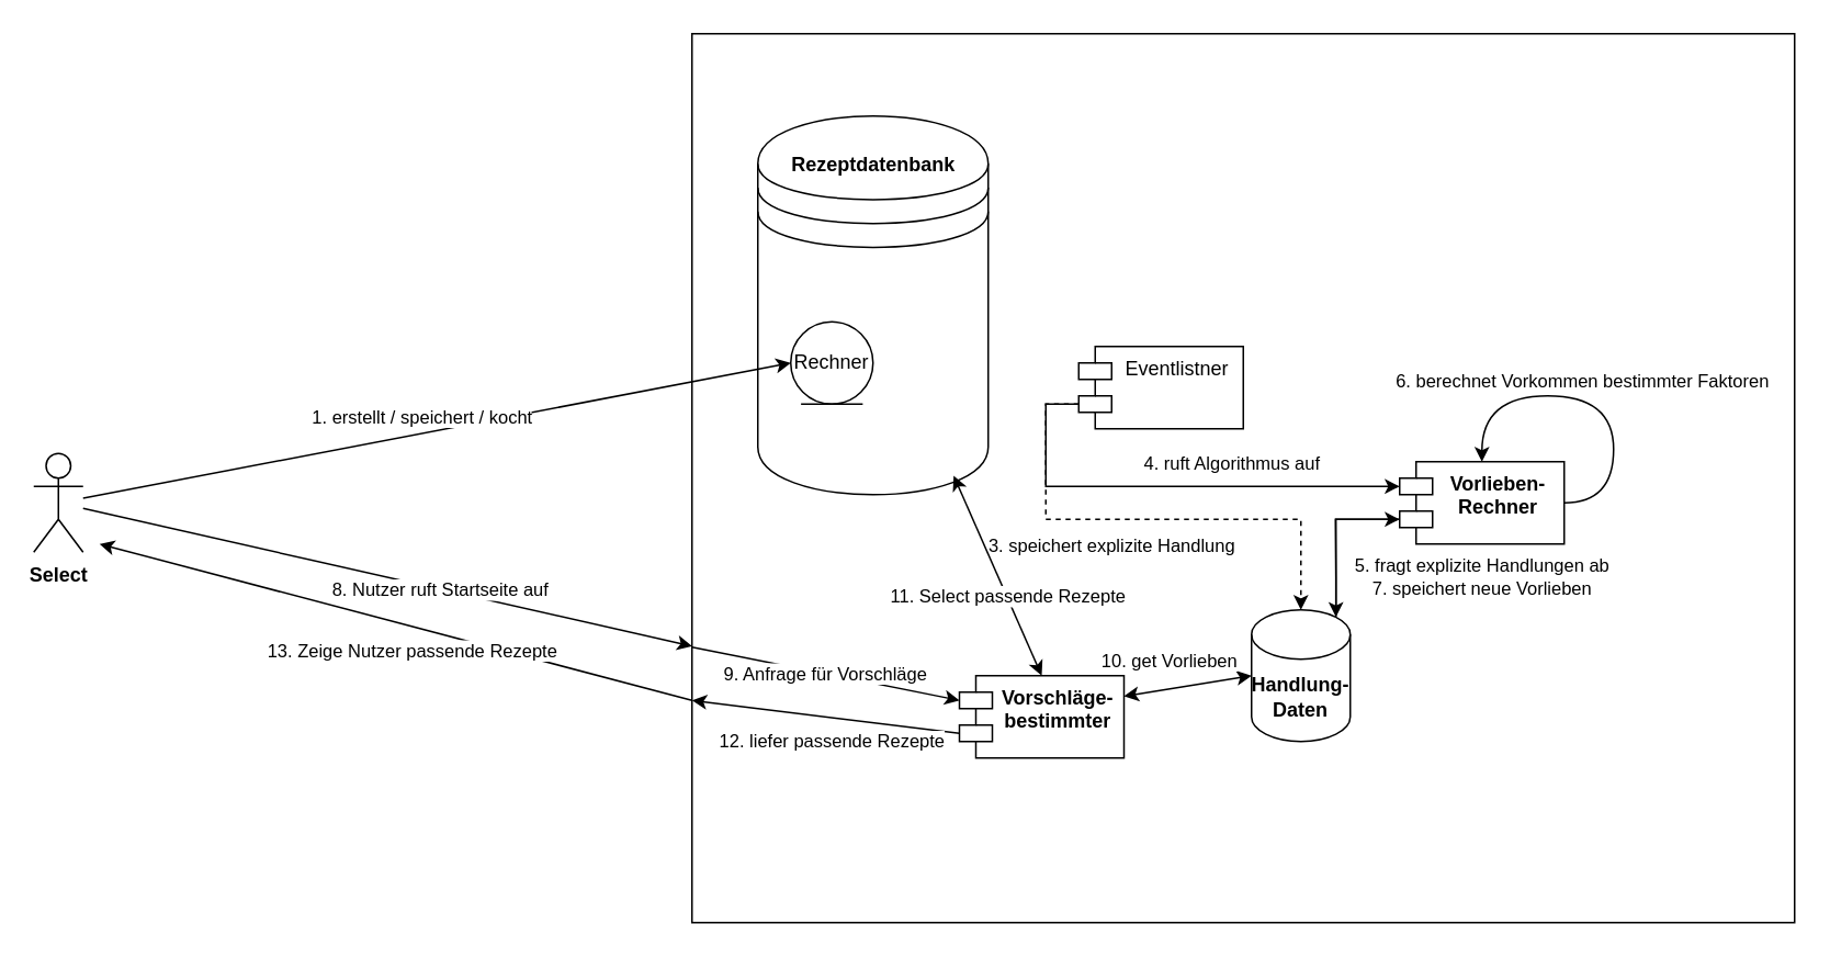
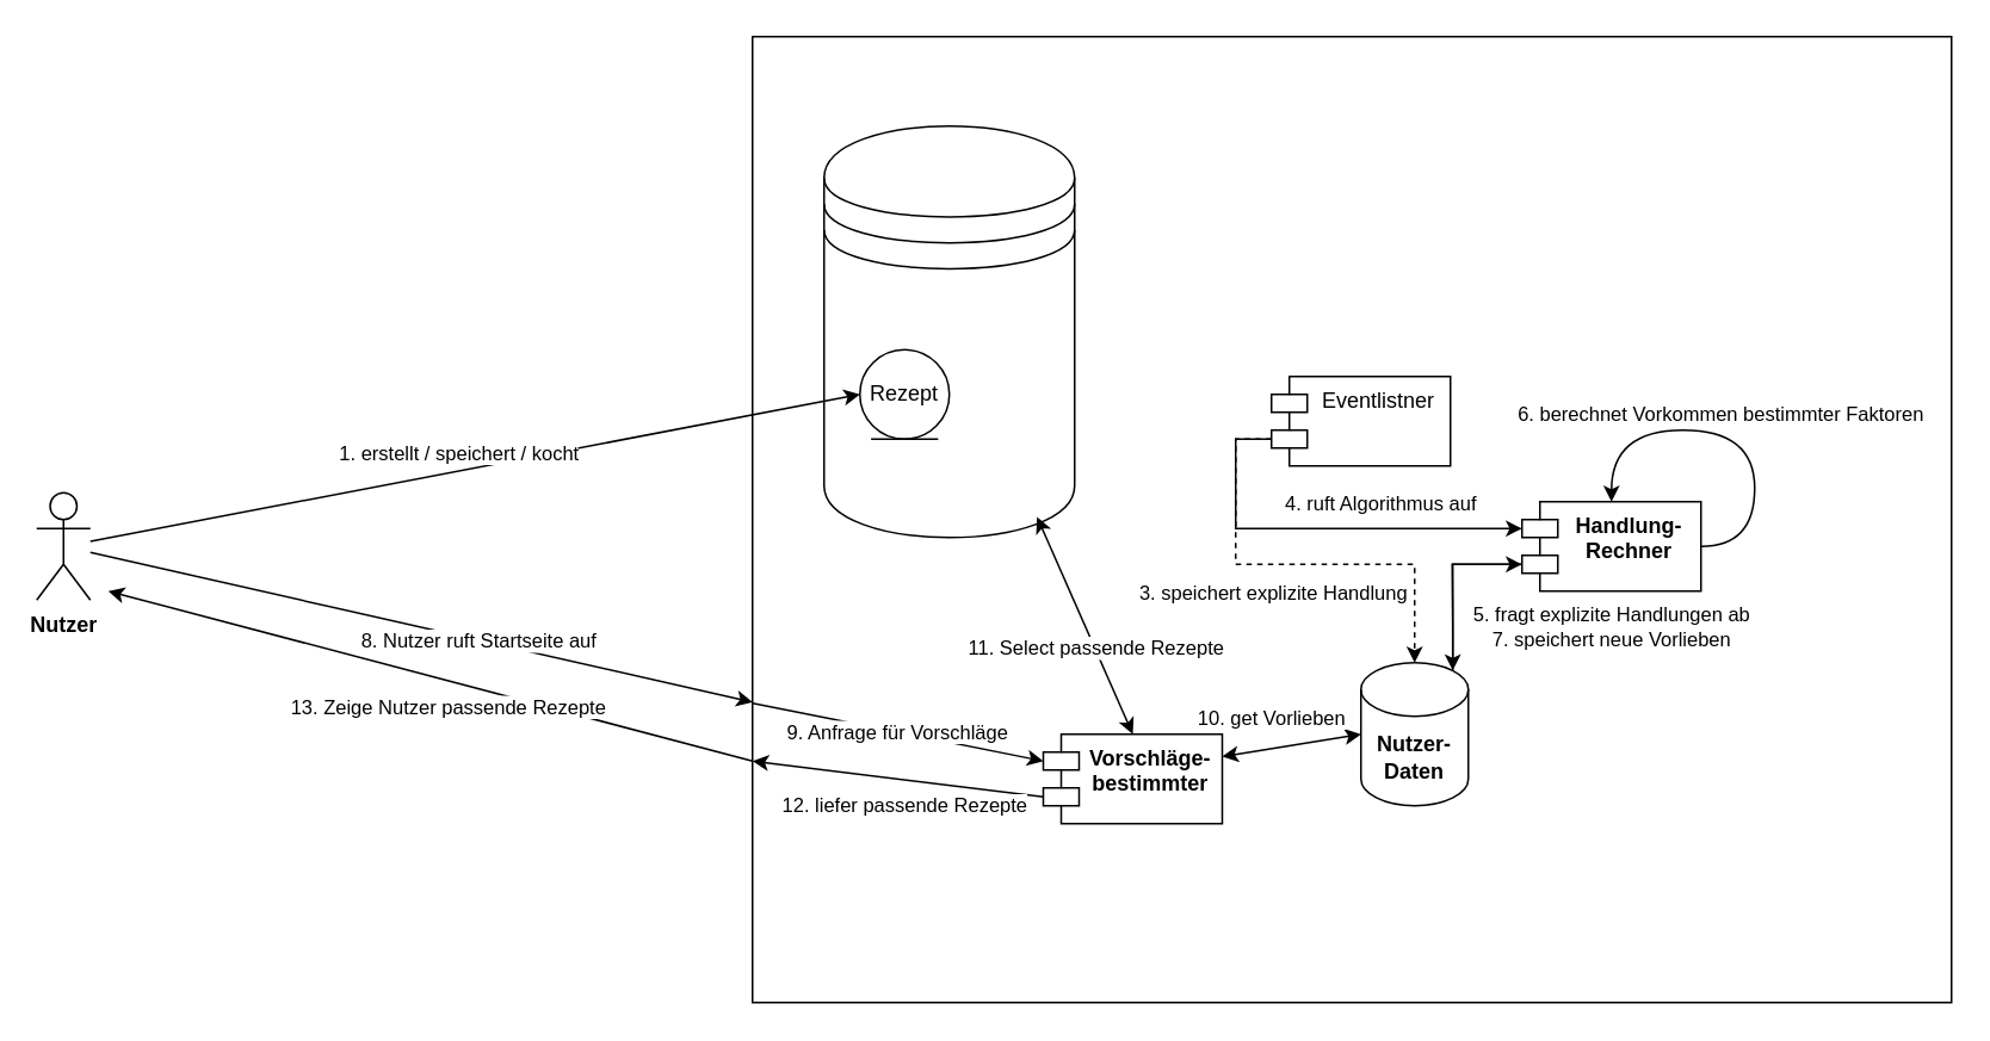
- <mxCell id="15" value="Rezeptdatenbank" style="text;html=1;strokeColor=none;fillColor=none;align=center;verticalAlign=middle;whiteSpace=wrap;rounded=0;fontStyle=1" vertex="1" parent="1"><mxGeometry x="477.5" y="90" width="105" height="20" as="geometry" /></mxCell>
- <mxCell id="9" value="Rechner" style="ellipse;shape=umlEntity;whiteSpace=wrap;html=1;" vertex="1" parent="1"><mxGeometry x="480" y="195" width="50" height="50" as="geometry" /></mxCell>
+ <mxCell id="9" value="Rezept" style="ellipse;shape=umlEntity;whiteSpace=wrap;html=1;" vertex="1" parent="1"><mxGeometry x="480" y="195" width="50" height="50" as="geometry" /></mxCell>
- <mxCell id="14" value="Eventlistner" style="shape=module;align=left;spacingLeft=20;align=center;verticalAlign=top;" vertex="1" parent="1"><mxGeometry x="655" y="210" width="100" height="50" as="geometry" /></mxCell>
+ <mxCell id="14" value="Eventlistner" style="shape=module;align=left;spacingLeft=20;align=center;verticalAlign=top;" vertex="1" parent="1"><mxGeometry x="710" y="210" width="100" height="50" as="geometry" /></mxCell>
- <mxCell id="20" value="Vorlieben-&#10;Rechner" style="shape=module;align=left;spacingLeft=20;align=center;verticalAlign=top;fontStyle=1" vertex="1" parent="1"><mxGeometry x="850" y="280" width="100" height="50" as="geometry" /></mxCell>
+ <mxCell id="20" value="Handlung-&#10;Rechner" style="shape=module;align=left;spacingLeft=20;align=center;verticalAlign=top;fontStyle=1" vertex="1" parent="1"><mxGeometry x="850" y="280" width="100" height="50" as="geometry" /></mxCell>
- <mxCell id="8" value="Select" style="shape=umlActor;verticalLabelPosition=bottom;verticalAlign=top;html=1;outlineConnect=0;fontStyle=1" vertex="1" parent="1"><mxGeometry x="20" y="275" width="30" height="60" as="geometry" /></mxCell>
+ <mxCell id="8" value="Nutzer" style="shape=umlActor;verticalLabelPosition=bottom;verticalAlign=top;html=1;outlineConnect=0;fontStyle=1" vertex="1" parent="1"><mxGeometry x="20" y="275" width="30" height="60" as="geometry" /></mxCell>
- <mxCell id="17" value="Handlung-&lt;br&gt;Daten" style="shape=cylinder3;whiteSpace=wrap;html=1;boundedLbl=1;backgroundOutline=1;size=15;fontStyle=1" vertex="1" parent="1"><mxGeometry x="760" y="370" width="60" height="80" as="geometry" /></mxCell>
+ <mxCell id="17" value="Nutzer-&lt;br&gt;Daten" style="shape=cylinder3;whiteSpace=wrap;html=1;boundedLbl=1;backgroundOutline=1;size=15;fontStyle=1" vertex="1" parent="1"><mxGeometry x="760" y="370" width="60" height="80" as="geometry" /></mxCell>
